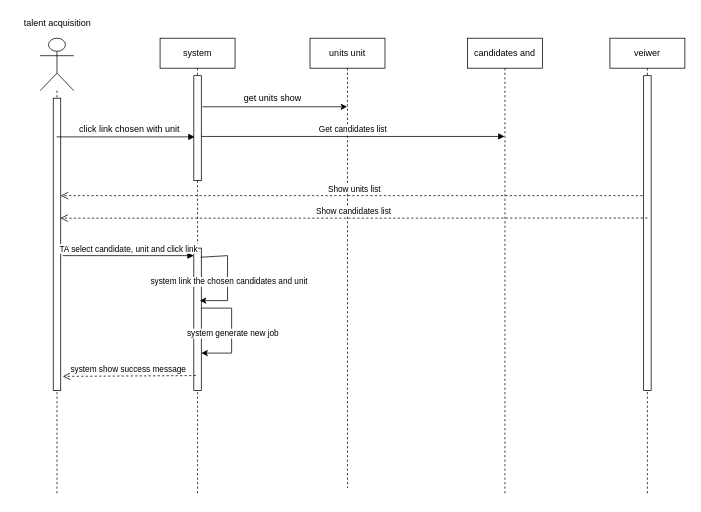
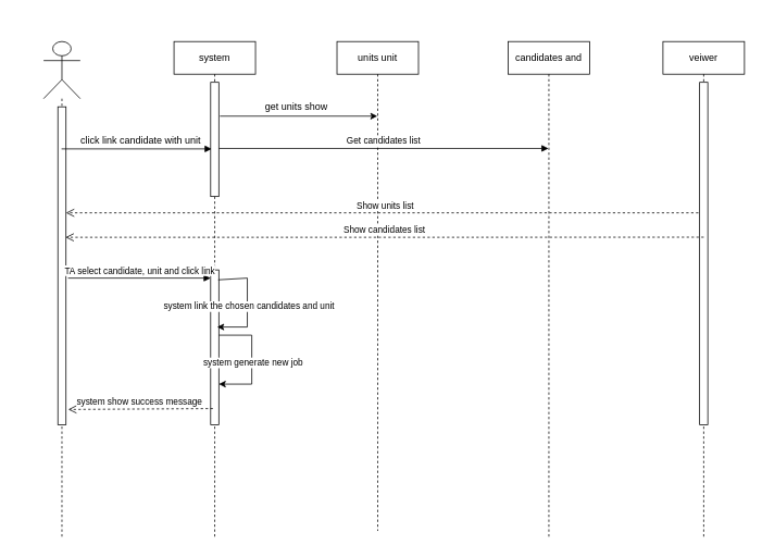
- <mxCell id="4" value="talent acquisition" style="text;html=1;align=center;verticalAlign=middle;resizable=0;points=[];autosize=1;strokeColor=none;fillColor=none;" parent="1" vertex="1"><mxGeometry x="20.5" y="20" width="110" height="20" as="geometry" /></mxCell>
- <mxCell id="15" value="click link chosen with unit" style="text;html=1;align=center;verticalAlign=middle;resizable=0;points=[];autosize=1;strokeColor=none;fillColor=none;" parent="1" vertex="1"><mxGeometry x="92" y="162" width="160" height="20" as="geometry" /></mxCell>
+ <mxCell id="15" value="click link candidate with unit" style="text;html=1;align=center;verticalAlign=middle;resizable=0;points=[];autosize=1;strokeColor=none;fillColor=none;" parent="1" vertex="1"><mxGeometry x="92" y="162" width="160" height="20" as="geometry" /></mxCell>
